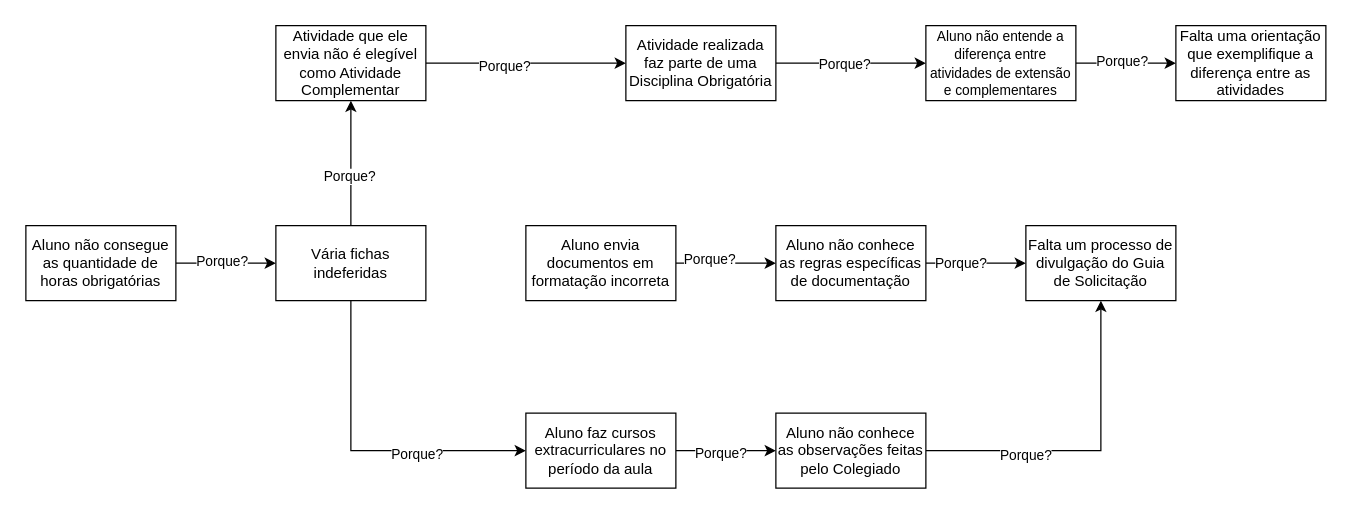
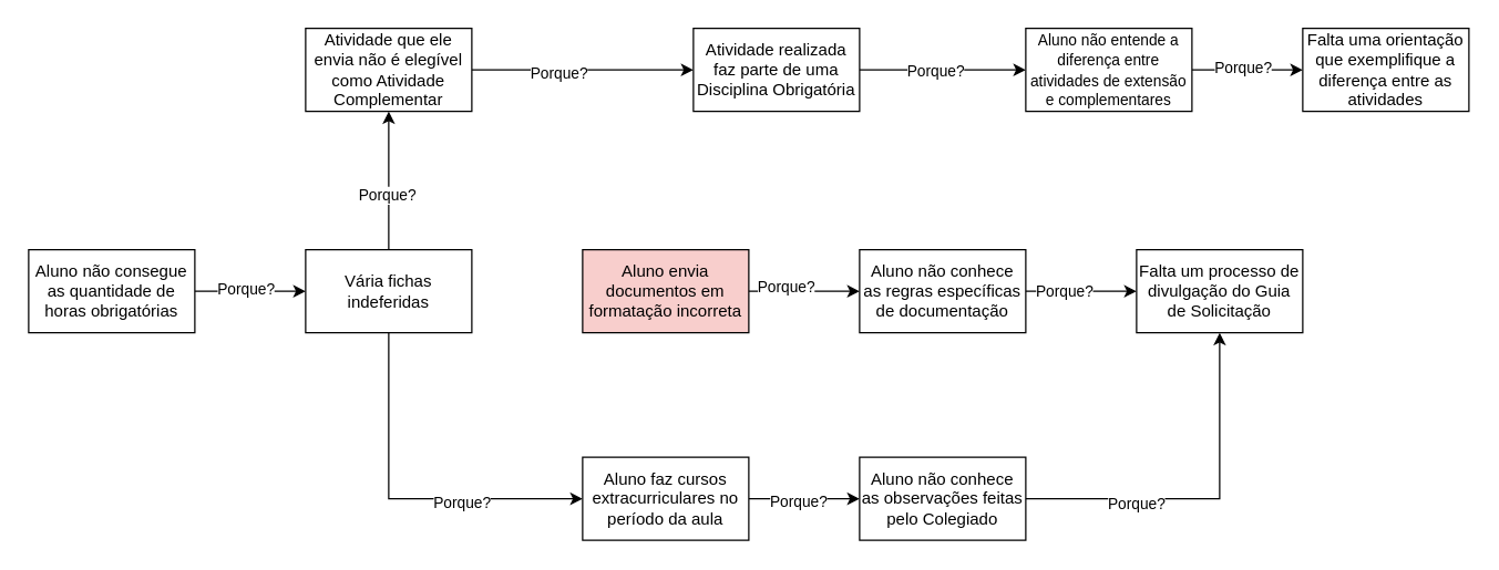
- <mxCell id="12" value="Aluno envia documentos em formatação incorreta" style="whiteSpace=wrap;html=1;rounded=0;" vertex="1" parent="1"><mxGeometry x="420" y="180" width="120" height="60" as="geometry" /></mxCell>
+ <mxCell id="12" value="Aluno envia documentos em formatação incorreta" style="whiteSpace=wrap;html=1;rounded=0;fillColor=#f8cecc;" vertex="1" parent="1"><mxGeometry x="420" y="180" width="120" height="60" as="geometry" /></mxCell>
